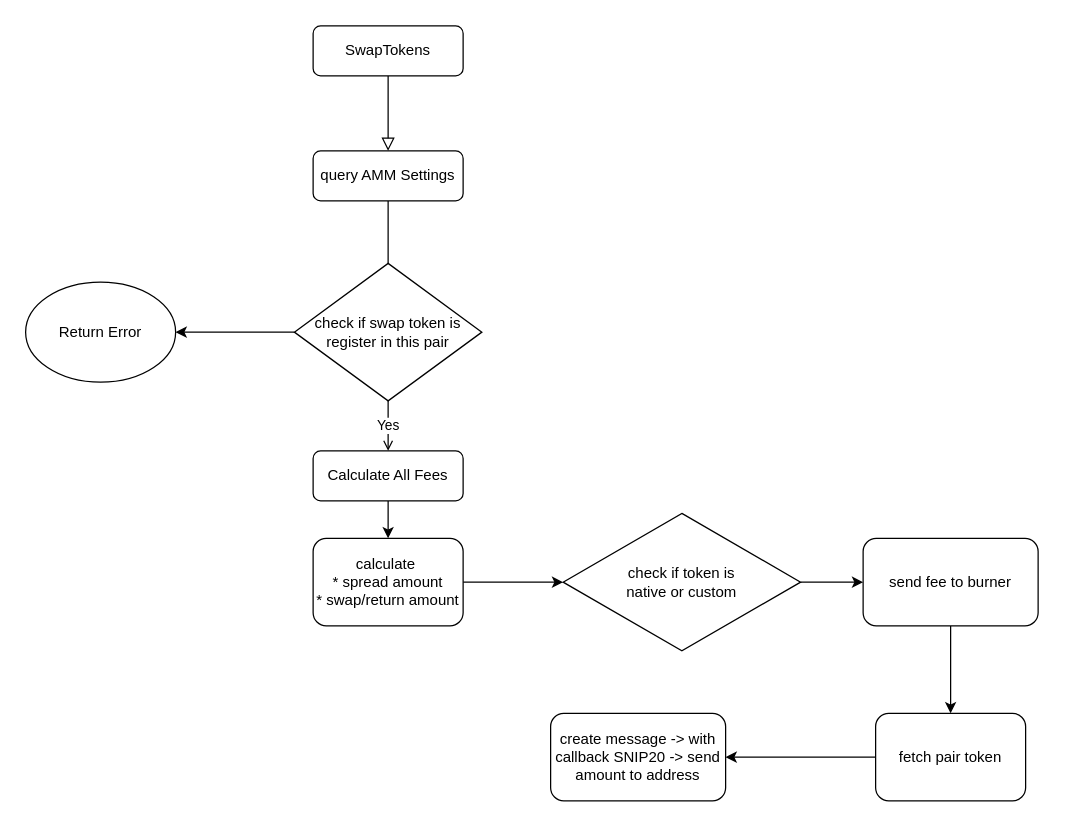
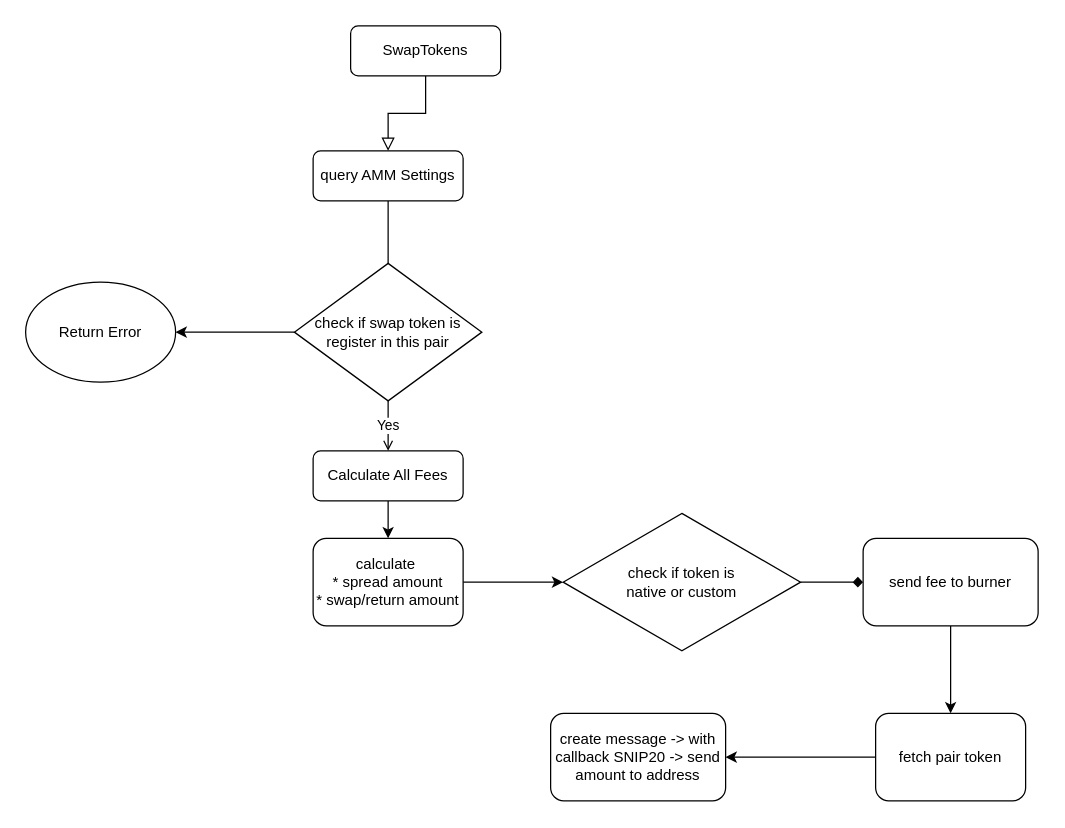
- <mxCell id="3" value="SwapTokens" style="rounded=1;whiteSpace=wrap;html=1;fontSize=12;glass=0;strokeWidth=1;shadow=0;" parent="1" vertex="1"><mxGeometry x="250" y="20" width="120" height="40" as="geometry" /></mxCell>
+ <mxCell id="3" value="SwapTokens" style="rounded=1;whiteSpace=wrap;html=1;fontSize=12;glass=0;strokeWidth=1;shadow=0;" parent="1" vertex="1"><mxGeometry x="280" y="20" width="120" height="40" as="geometry" /></mxCell>
- <mxCell id="14" style="edgeStyle=none;rounded=0;orthogonalLoop=1;jettySize=auto;html=1;" edge="1" parent="1" source="15" target="17"><mxGeometry relative="1" as="geometry" /></mxCell>
+ <mxCell id="14" style="edgeStyle=none;rounded=0;orthogonalLoop=1;jettySize=auto;html=1;endArrow=diamond;" edge="1" parent="1" source="15" target="17"><mxGeometry relative="1" as="geometry" /></mxCell>
